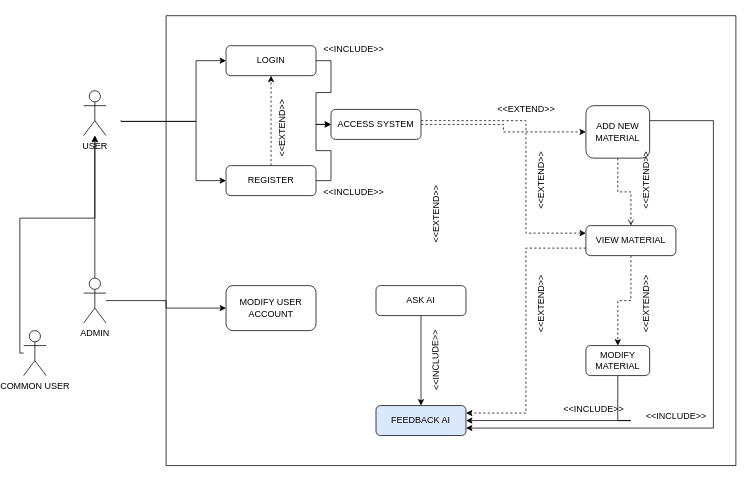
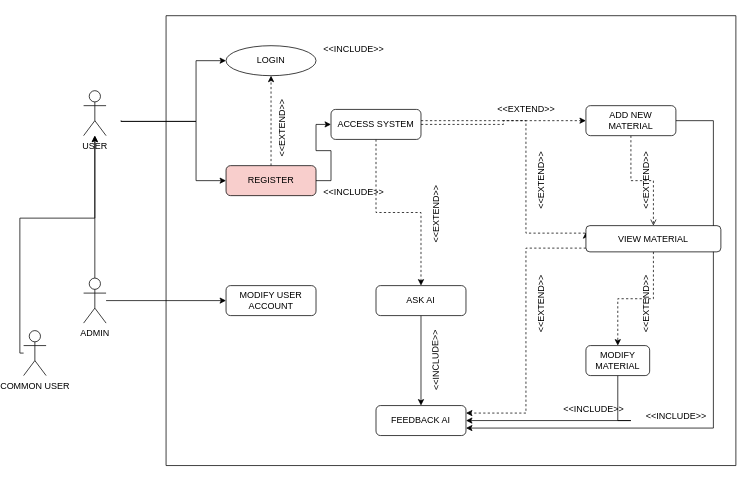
- <mxCell id="6" value="LOGIN" style="rounded=1;whiteSpace=wrap;html=1;" vertex="1" parent="1"><mxGeometry x="295" y="60" width="120" height="40" as="geometry" /></mxCell>
+ <mxCell id="6" value="LOGIN" style="ellipse;whiteSpace=wrap;html=1;" vertex="1" parent="1"><mxGeometry x="295" y="60" width="120" height="40" as="geometry" /></mxCell>
- <mxCell id="5" style="edgeStyle=orthogonalEdgeStyle;rounded=0;orthogonalLoop=1;jettySize=auto;html=1;entryX=0;entryY=0.5;entryDx=0;entryDy=0;" edge="1" parent="1" source="6" target="13"><mxGeometry relative="1" as="geometry" /></mxCell>
- <mxCell id="16" value="ADD NEW MATERIAL" style="rounded=1;whiteSpace=wrap;html=1;" vertex="1" parent="1"><mxGeometry x="775" y="140" width="85" height="70" as="geometry" /></mxCell>
+ <mxCell id="16" value="ADD NEW MATERIAL" style="rounded=1;whiteSpace=wrap;html=1;" vertex="1" parent="1"><mxGeometry x="775" y="140" width="120" height="40" as="geometry" /></mxCell>
- <mxCell id="4" value="REGISTER" style="rounded=1;whiteSpace=wrap;html=1;" vertex="1" parent="1"><mxGeometry x="295" y="220" width="120" height="40" as="geometry" /></mxCell>
+ <mxCell id="4" value="REGISTER" style="rounded=1;whiteSpace=wrap;html=1;fillColor=#f8cecc;" vertex="1" parent="1"><mxGeometry x="295" y="220" width="120" height="40" as="geometry" /></mxCell>
+ <mxCell id="12" style="edgeStyle=orthogonalEdgeStyle;rounded=0;orthogonalLoop=1;jettySize=auto;html=1;dashed=1;" edge="1" parent="1" source="13" target="29"><mxGeometry relative="1" as="geometry" /></mxCell>
- <mxCell id="22" value="VIEW MATERIAL" style="rounded=1;whiteSpace=wrap;html=1;" vertex="1" parent="1"><mxGeometry x="775" y="300" width="120" height="40" as="geometry" /></mxCell>
+ <mxCell id="22" value="VIEW MATERIAL" style="rounded=1;whiteSpace=wrap;html=1;" vertex="1" parent="1"><mxGeometry x="775" y="300" width="180" height="35" as="geometry" /></mxCell>
- <mxCell id="36" value="MODIFY USER ACCOUNT" style="rounded=1;whiteSpace=wrap;html=1;" vertex="1" parent="1"><mxGeometry x="295" y="380" width="120" height="60" as="geometry" /></mxCell>
+ <mxCell id="36" value="MODIFY USER ACCOUNT" style="rounded=1;whiteSpace=wrap;html=1;" vertex="1" parent="1"><mxGeometry x="295" y="380" width="120" height="40" as="geometry" /></mxCell>
- <mxCell id="31" value="FEEDBACK AI" style="rounded=1;whiteSpace=wrap;html=1;fillColor=#dae8fc;" vertex="1" parent="1"><mxGeometry x="495" y="540" width="120" height="40" as="geometry" /></mxCell>
+ <mxCell id="31" value="FEEDBACK AI" style="rounded=1;whiteSpace=wrap;html=1;" vertex="1" parent="1"><mxGeometry x="495" y="540" width="120" height="40" as="geometry" /></mxCell>
